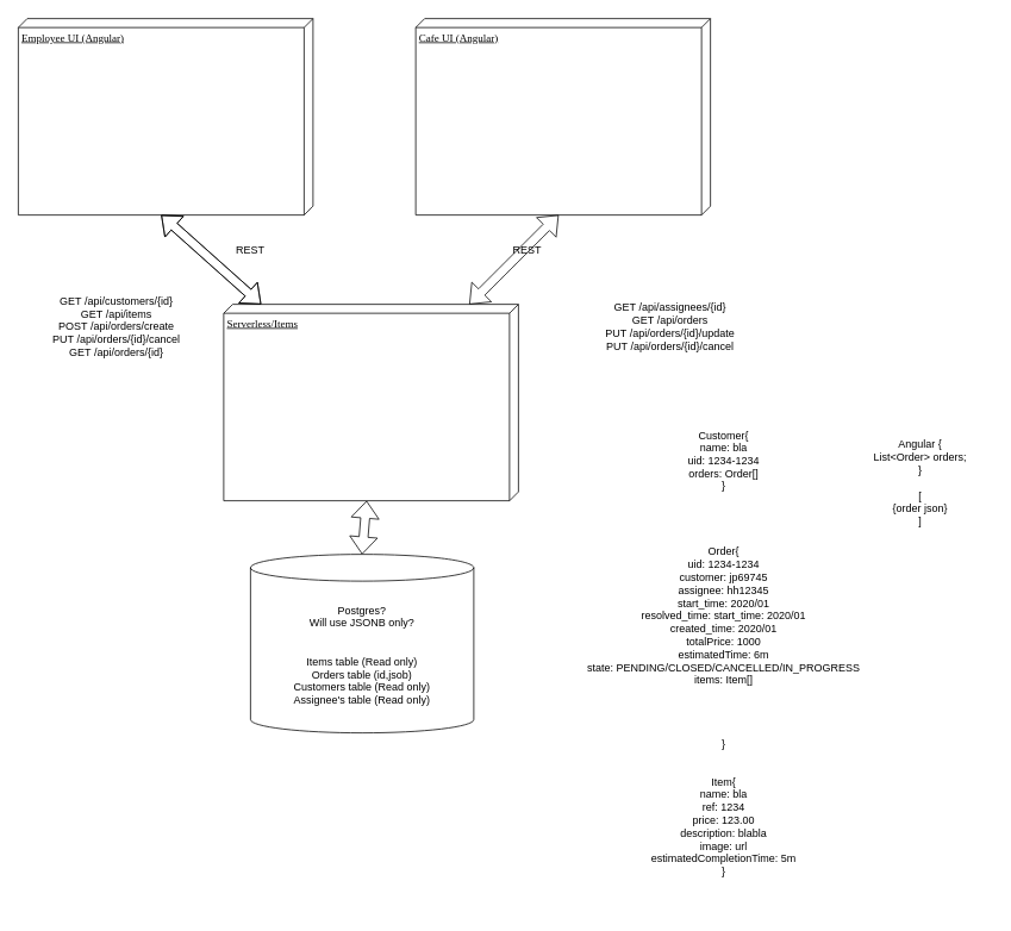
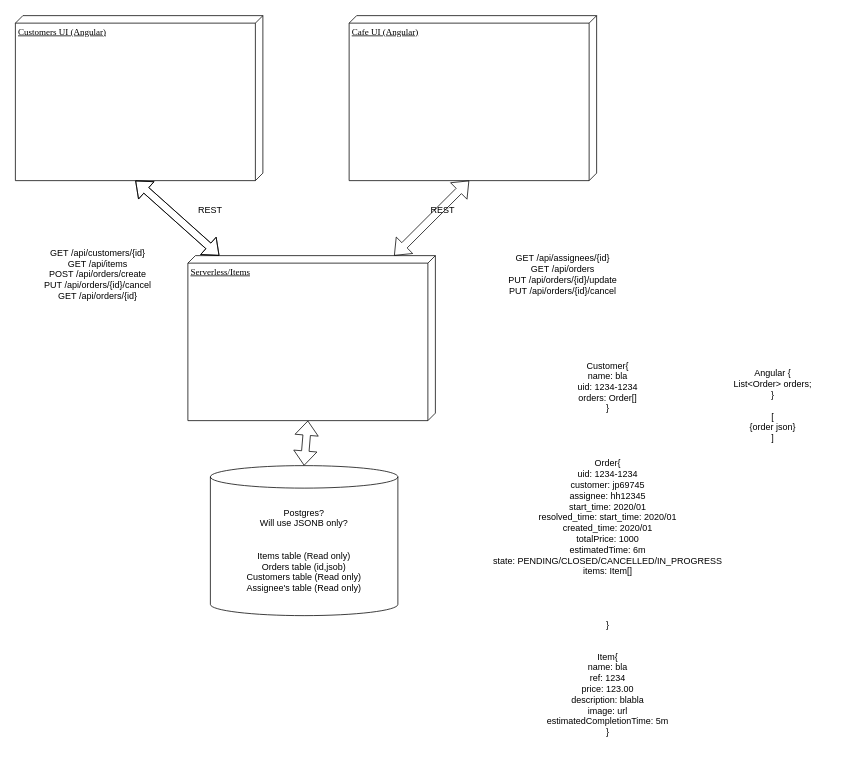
- <mxCell id="2" value="Employee UI (Angular) " style="verticalAlign=top;align=left;spacingTop=8;spacingLeft=2;spacingRight=12;shape=cube;size=10;direction=south;fontStyle=4;html=1;rounded=0;shadow=0;comic=0;labelBackgroundColor=none;strokeWidth=1;fontFamily=Verdana;fontSize=12" parent="1" vertex="1"><mxGeometry x="20" y="20" width="330" height="220" as="geometry" /></mxCell>
+ <mxCell id="2" value="Customers UI (Angular) " style="verticalAlign=top;align=left;spacingTop=8;spacingLeft=2;spacingRight=12;shape=cube;size=10;direction=south;fontStyle=4;html=1;rounded=0;shadow=0;comic=0;labelBackgroundColor=none;strokeWidth=1;fontFamily=Verdana;fontSize=12" parent="1" vertex="1"><mxGeometry x="20" y="20" width="330" height="220" as="geometry" /></mxCell>
